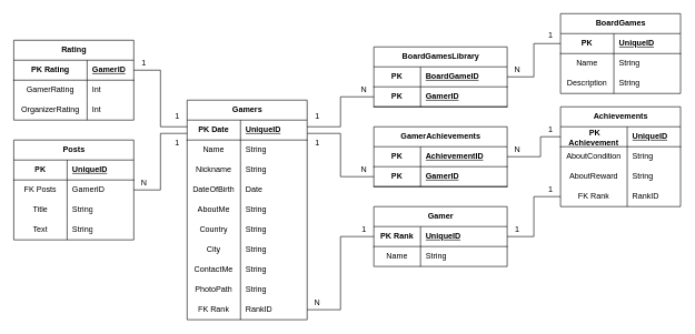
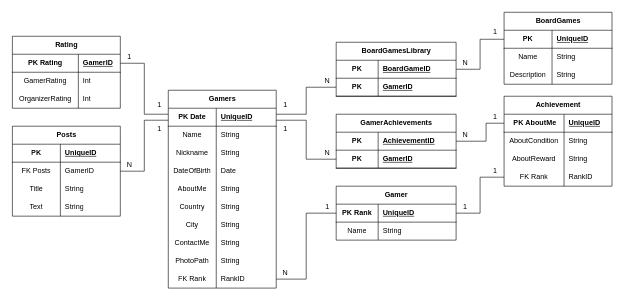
- <mxCell id="43" value="&lt;span lang=&quot;en&quot; class=&quot;HwtZe&quot;&gt;&lt;span class=&quot;jCAhz&quot;&gt;&lt;span class=&quot;ryNqvb&quot;&gt;Achievements&lt;/span&gt;&lt;/span&gt;&lt;/span&gt;" style="shape=table;startSize=30;container=1;collapsible=1;childLayout=tableLayout;fixedRows=1;rowLines=0;fontStyle=1;align=center;resizeLast=1;html=1;" parent="1" vertex="1"><mxGeometry x="840" y="160" width="180" height="150" as="geometry" /></mxCell>
+ <mxCell id="43" value="&lt;span lang=&quot;en&quot; class=&quot;HwtZe&quot;&gt;&lt;span class=&quot;jCAhz&quot;&gt;&lt;span class=&quot;ryNqvb&quot;&gt;Achievement&lt;/span&gt;&lt;/span&gt;&lt;/span&gt;" style="shape=table;startSize=30;container=1;collapsible=1;childLayout=tableLayout;fixedRows=1;rowLines=0;fontStyle=1;align=center;resizeLast=1;html=1;" parent="1" vertex="1"><mxGeometry x="840" y="160" width="180" height="150" as="geometry" /></mxCell>
- <mxCell id="45" value="&amp;nbsp;PK &lt;span lang=&quot;en&quot; class=&quot;HwtZe&quot;&gt;&lt;span class=&quot;jCAhz&quot;&gt;&lt;span class=&quot;ryNqvb&quot;&gt;Achievement&lt;/span&gt;&lt;/span&gt;&lt;/span&gt;" style="shape=partialRectangle;connectable=0;fillColor=none;top=0;left=0;bottom=0;right=0;fontStyle=1;overflow=hidden;whiteSpace=wrap;html=1;" parent="44" vertex="1"><mxGeometry width="100.0" height="30" as="geometry"><mxRectangle width="100.0" height="30" as="alternateBounds" /></mxGeometry></mxCell>
+ <mxCell id="45" value="&amp;nbsp;PK &lt;span lang=&quot;en&quot; class=&quot;HwtZe&quot;&gt;&lt;span class=&quot;jCAhz&quot;&gt;&lt;span class=&quot;ryNqvb&quot;&gt;AboutMe&lt;/span&gt;&lt;/span&gt;&lt;/span&gt;" style="shape=partialRectangle;connectable=0;fillColor=none;top=0;left=0;bottom=0;right=0;fontStyle=1;overflow=hidden;whiteSpace=wrap;html=1;" parent="44" vertex="1"><mxGeometry width="100.0" height="30" as="geometry"><mxRectangle width="100.0" height="30" as="alternateBounds" /></mxGeometry></mxCell>
